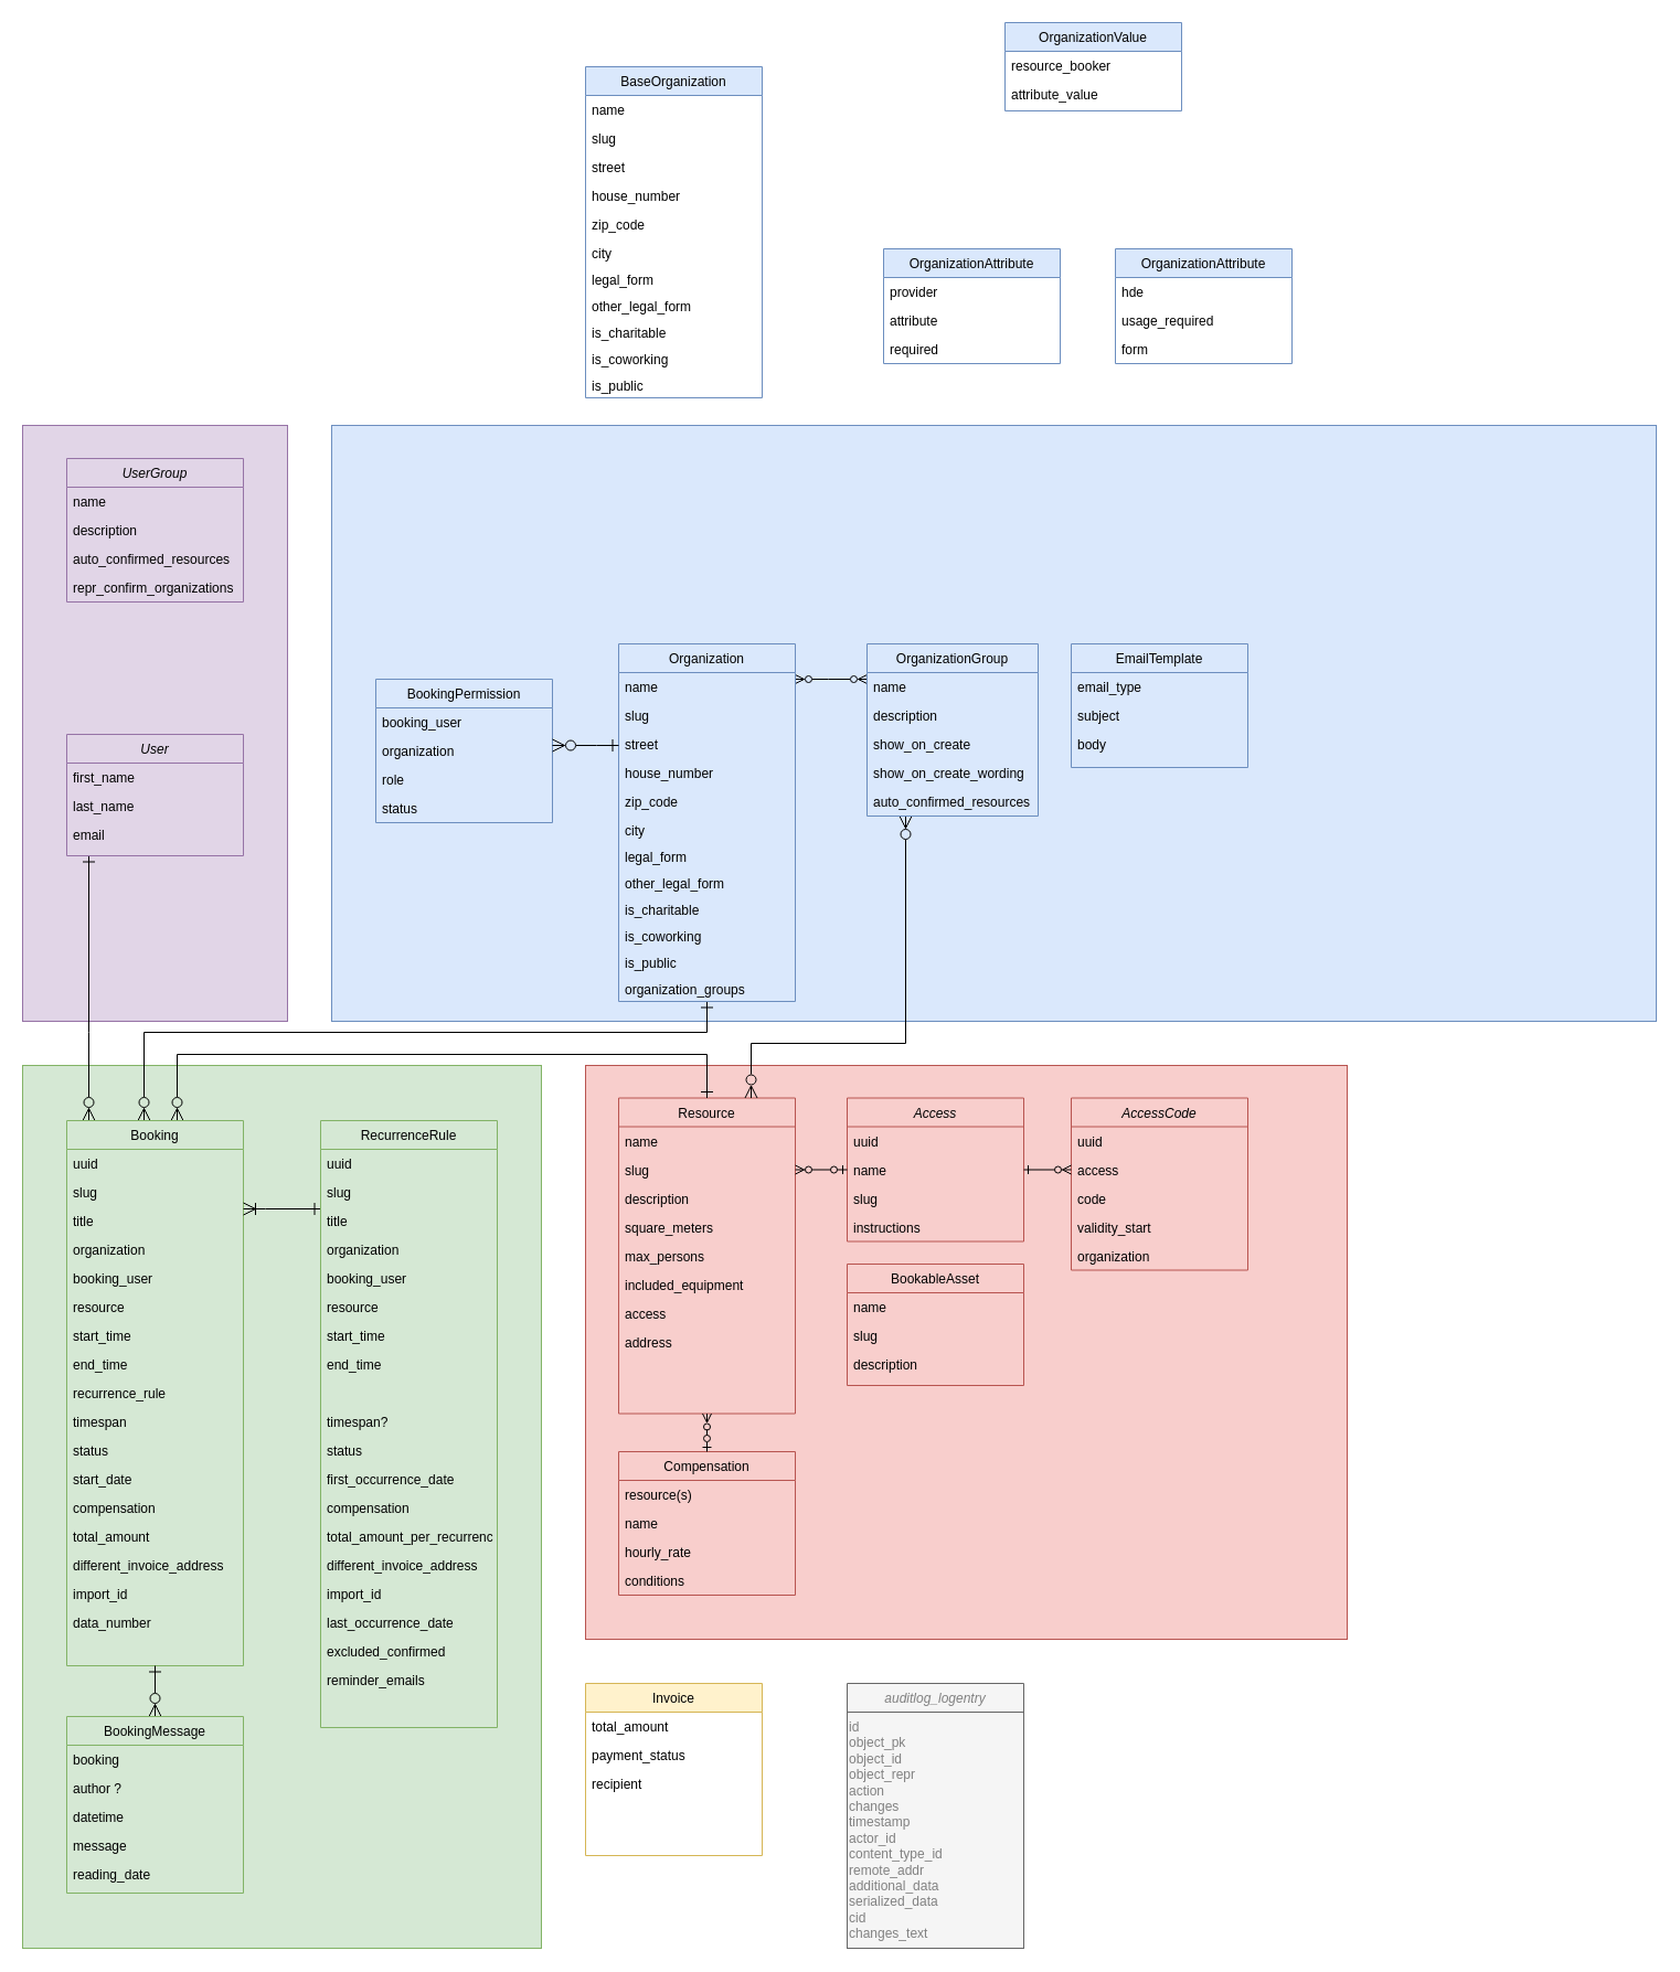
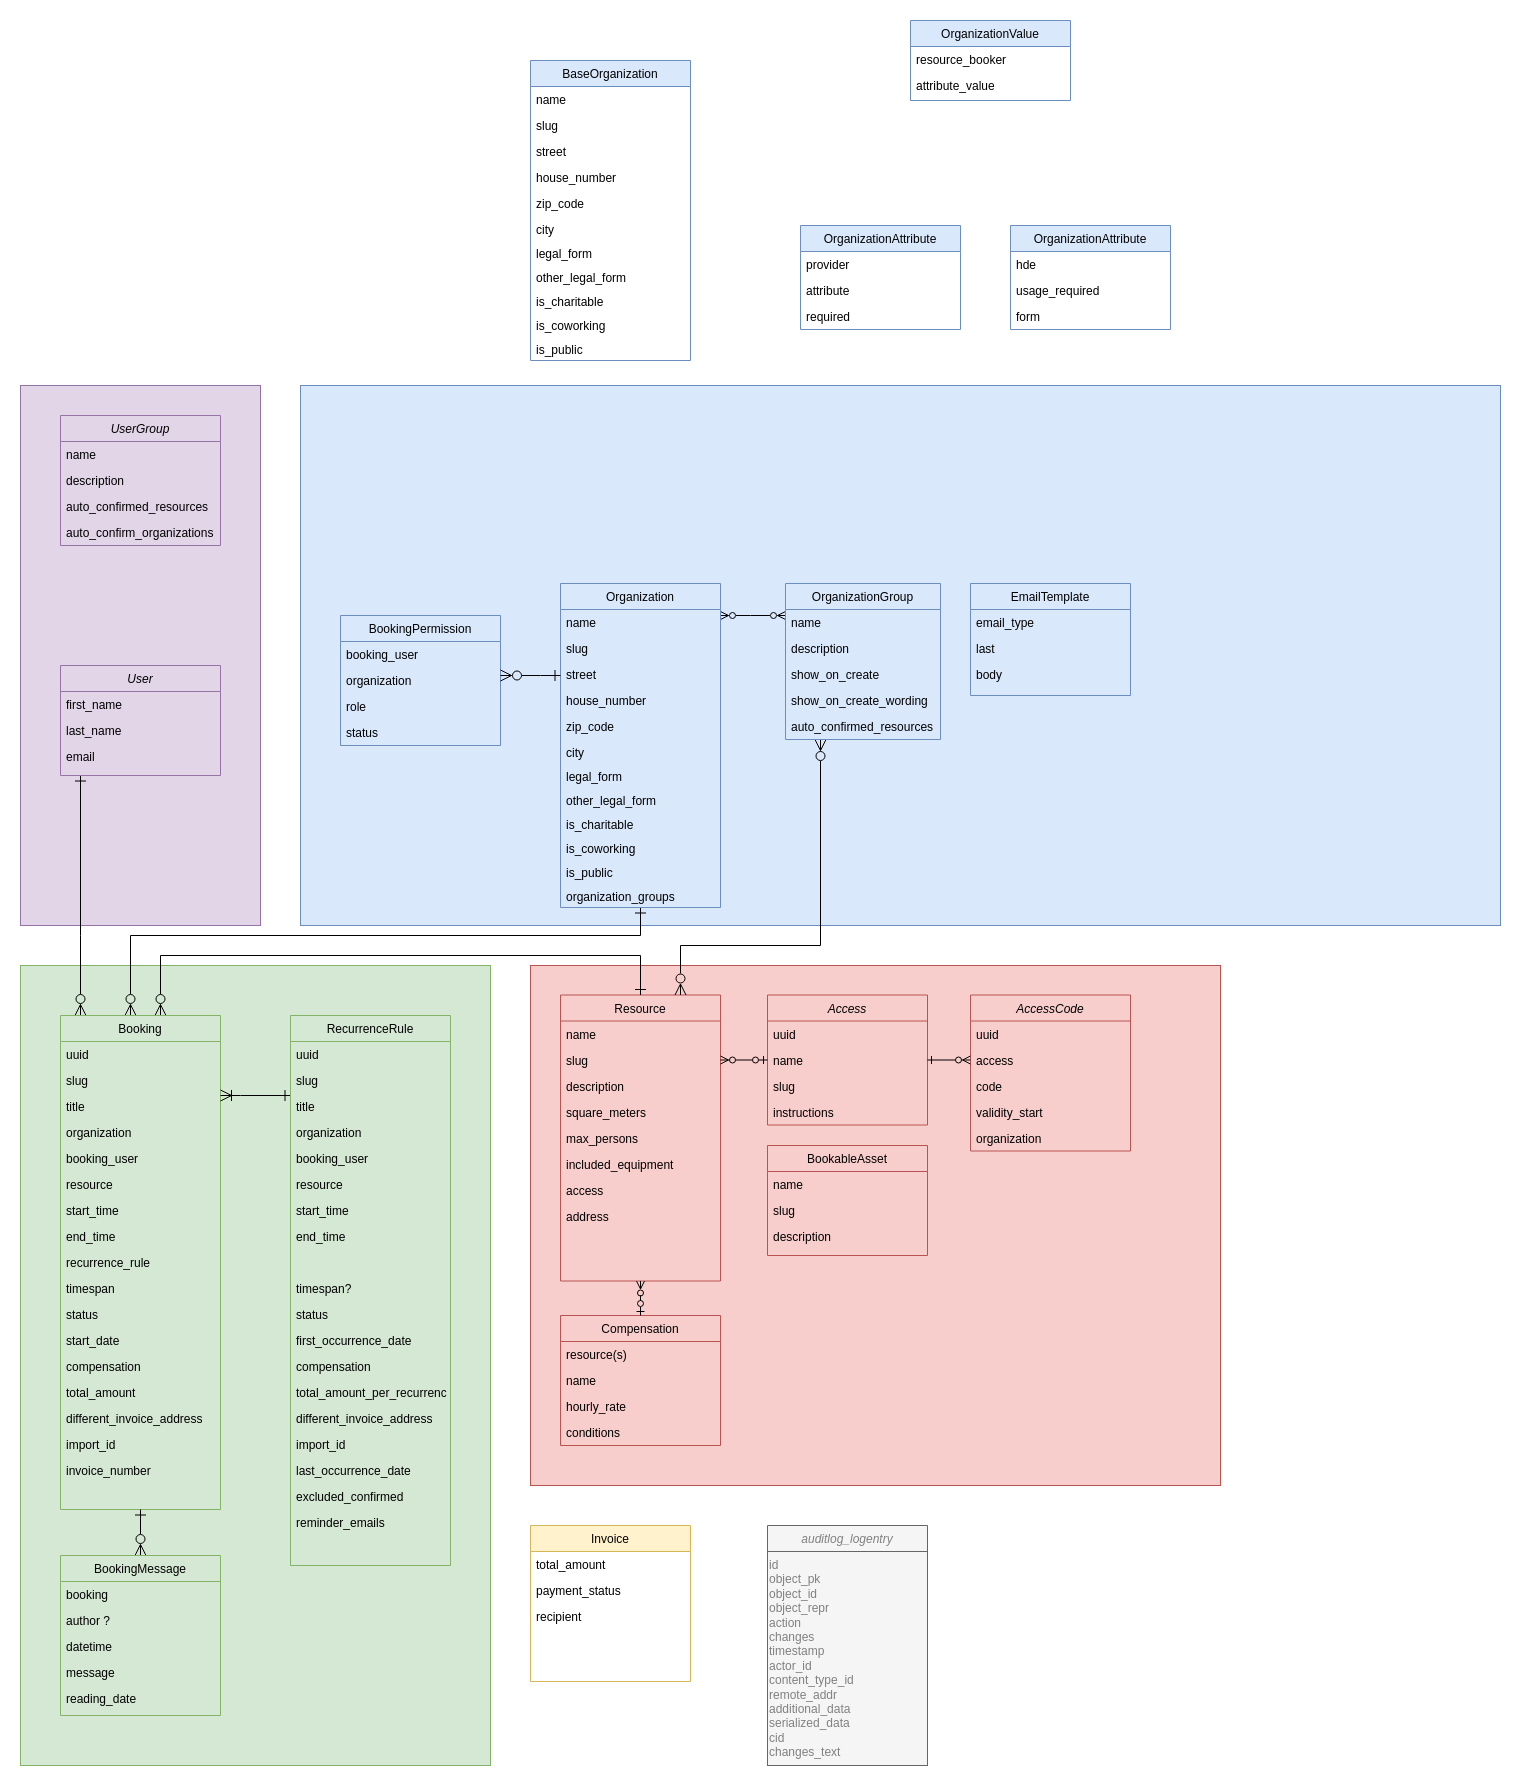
- <mxCell id="155" value="repr_confirm_organizations" style="text;align=left;verticalAlign=top;spacingLeft=4;spacingRight=4;overflow=hidden;rotatable=0;points=[[0,0.5],[1,0.5]];portConstraint=eastwest;rounded=0;shadow=0;html=0;" vertex="1" parent="151"><mxGeometry y="104" width="160" height="26" as="geometry" /></mxCell>
+ <mxCell id="155" value="auto_confirm_organizations" style="text;align=left;verticalAlign=top;spacingLeft=4;spacingRight=4;overflow=hidden;rotatable=0;points=[[0,0.5],[1,0.5]];portConstraint=eastwest;rounded=0;shadow=0;html=0;" vertex="1" parent="151"><mxGeometry y="104" width="160" height="26" as="geometry" /></mxCell>
- <mxCell id="143" value="subject" style="text;align=left;verticalAlign=top;spacingLeft=4;spacingRight=4;overflow=hidden;rotatable=0;points=[[0,0.5],[1,0.5]];portConstraint=eastwest;" parent="141" vertex="1"><mxGeometry y="52" width="160" height="26" as="geometry" /></mxCell>
+ <mxCell id="143" value="last" style="text;align=left;verticalAlign=top;spacingLeft=4;spacingRight=4;overflow=hidden;rotatable=0;points=[[0,0.5],[1,0.5]];portConstraint=eastwest;" parent="141" vertex="1"><mxGeometry y="52" width="160" height="26" as="geometry" /></mxCell>
- <mxCell id="55" value="data_number" style="text;align=left;verticalAlign=top;spacingLeft=4;spacingRight=4;overflow=hidden;rotatable=0;points=[[0,0.5],[1,0.5]];portConstraint=eastwest;rounded=0;shadow=0;html=0;" parent="38" vertex="1"><mxGeometry y="442" width="160" height="26" as="geometry" /></mxCell>
+ <mxCell id="55" value="invoice_number" style="text;align=left;verticalAlign=top;spacingLeft=4;spacingRight=4;overflow=hidden;rotatable=0;points=[[0,0.5],[1,0.5]];portConstraint=eastwest;rounded=0;shadow=0;html=0;" parent="38" vertex="1"><mxGeometry y="442" width="160" height="26" as="geometry" /></mxCell>
